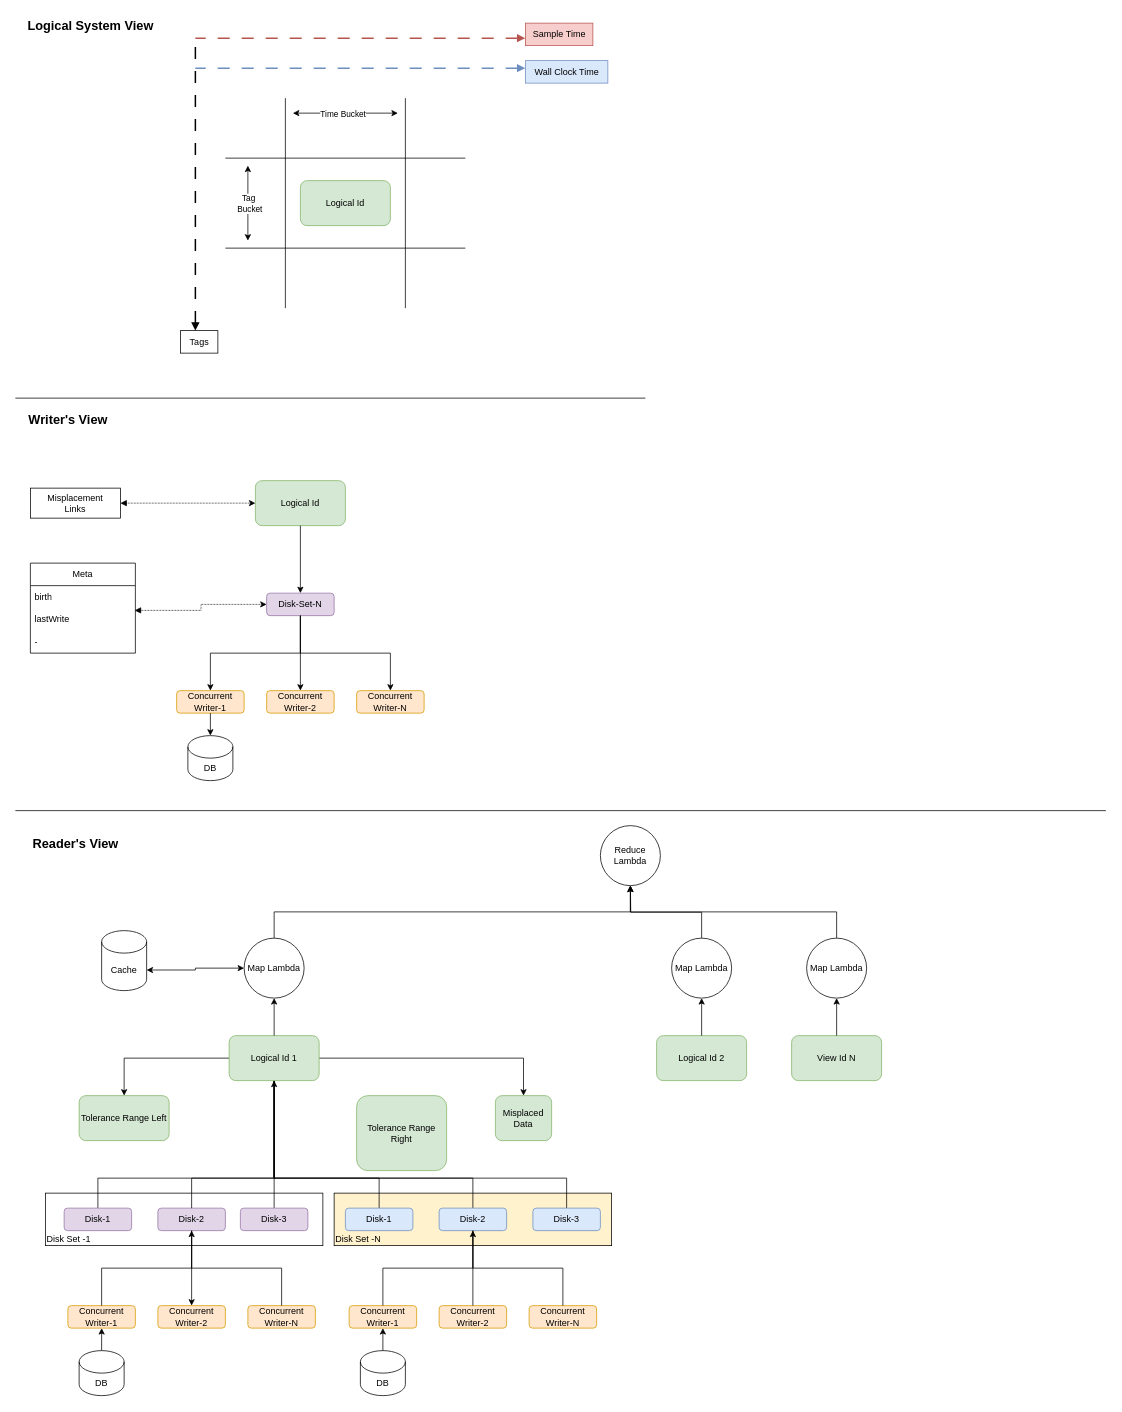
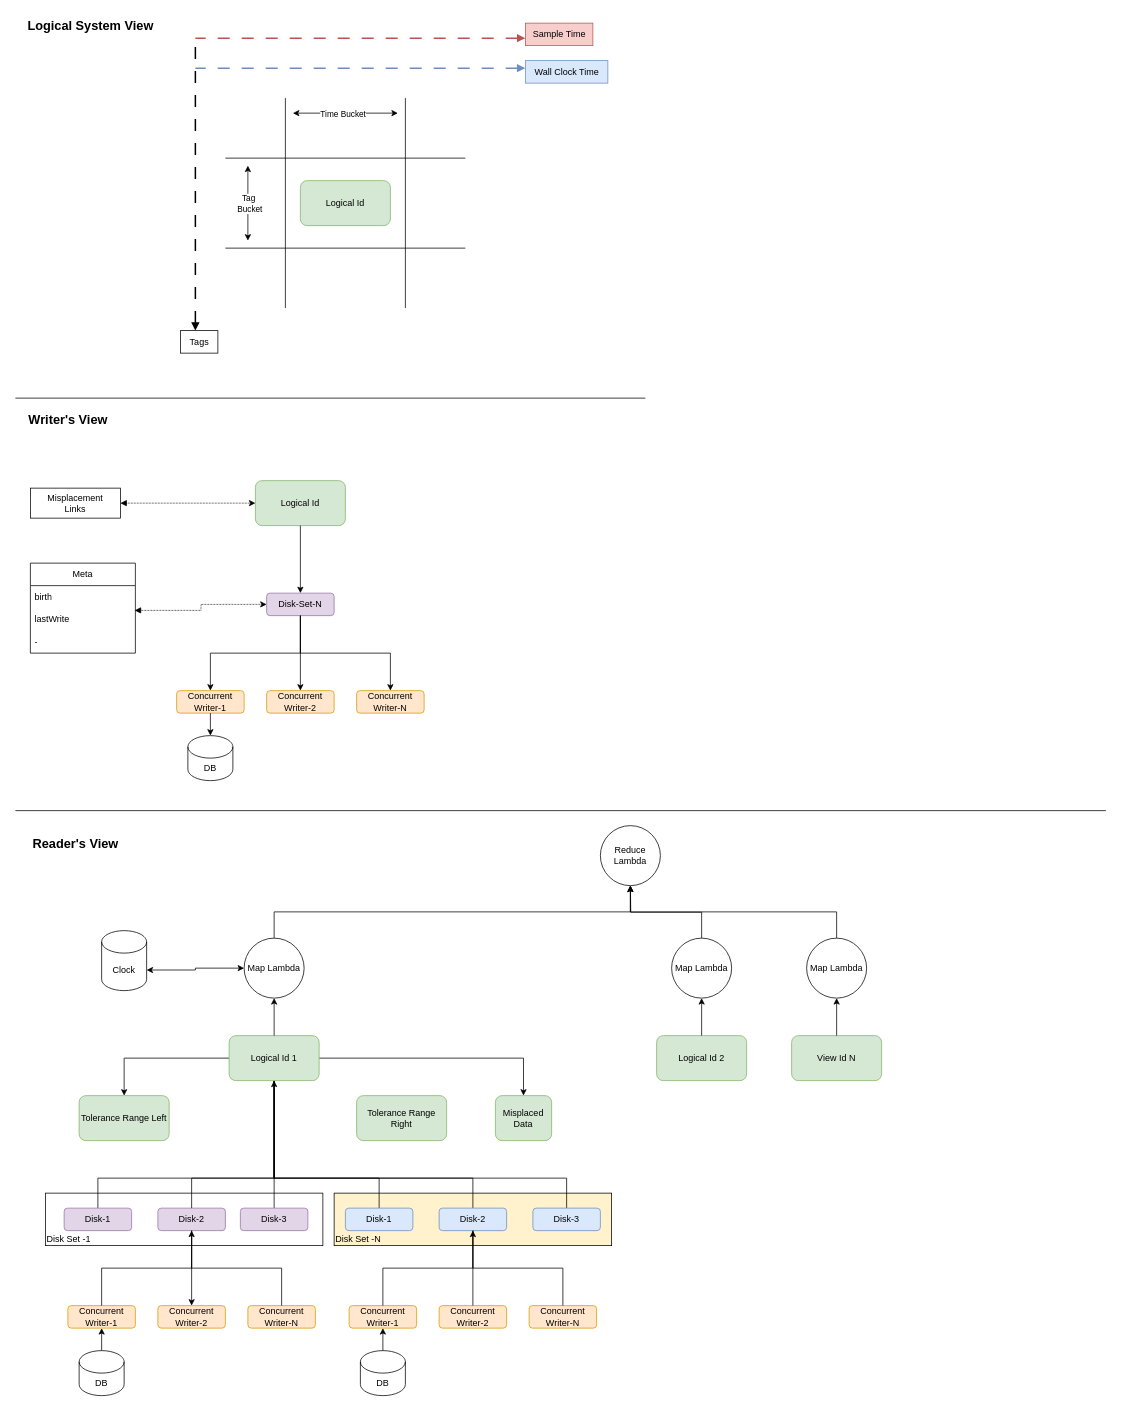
- <mxCell id="89" value="Cache" style="shape=cylinder3;whiteSpace=wrap;html=1;boundedLbl=1;backgroundOutline=1;size=15;" vertex="1" parent="1"><mxGeometry x="135" y="1240" width="60" height="80" as="geometry" /></mxCell>
+ <mxCell id="89" value="Clock" style="shape=cylinder3;whiteSpace=wrap;html=1;boundedLbl=1;backgroundOutline=1;size=15;" vertex="1" parent="1"><mxGeometry x="135" y="1240" width="60" height="80" as="geometry" /></mxCell>
- <mxCell id="61" value="Tolerance Range Right" style="rounded=1;whiteSpace=wrap;html=1;fillColor=#d5e8d4;strokeColor=#82b366;" vertex="1" parent="1"><mxGeometry x="475" y="1460" width="120" height="100" as="geometry" /></mxCell>
+ <mxCell id="61" value="Tolerance Range Right" style="rounded=1;whiteSpace=wrap;html=1;fillColor=#d5e8d4;strokeColor=#82b366;" vertex="1" parent="1"><mxGeometry x="475" y="1460" width="120" height="60" as="geometry" /></mxCell>
